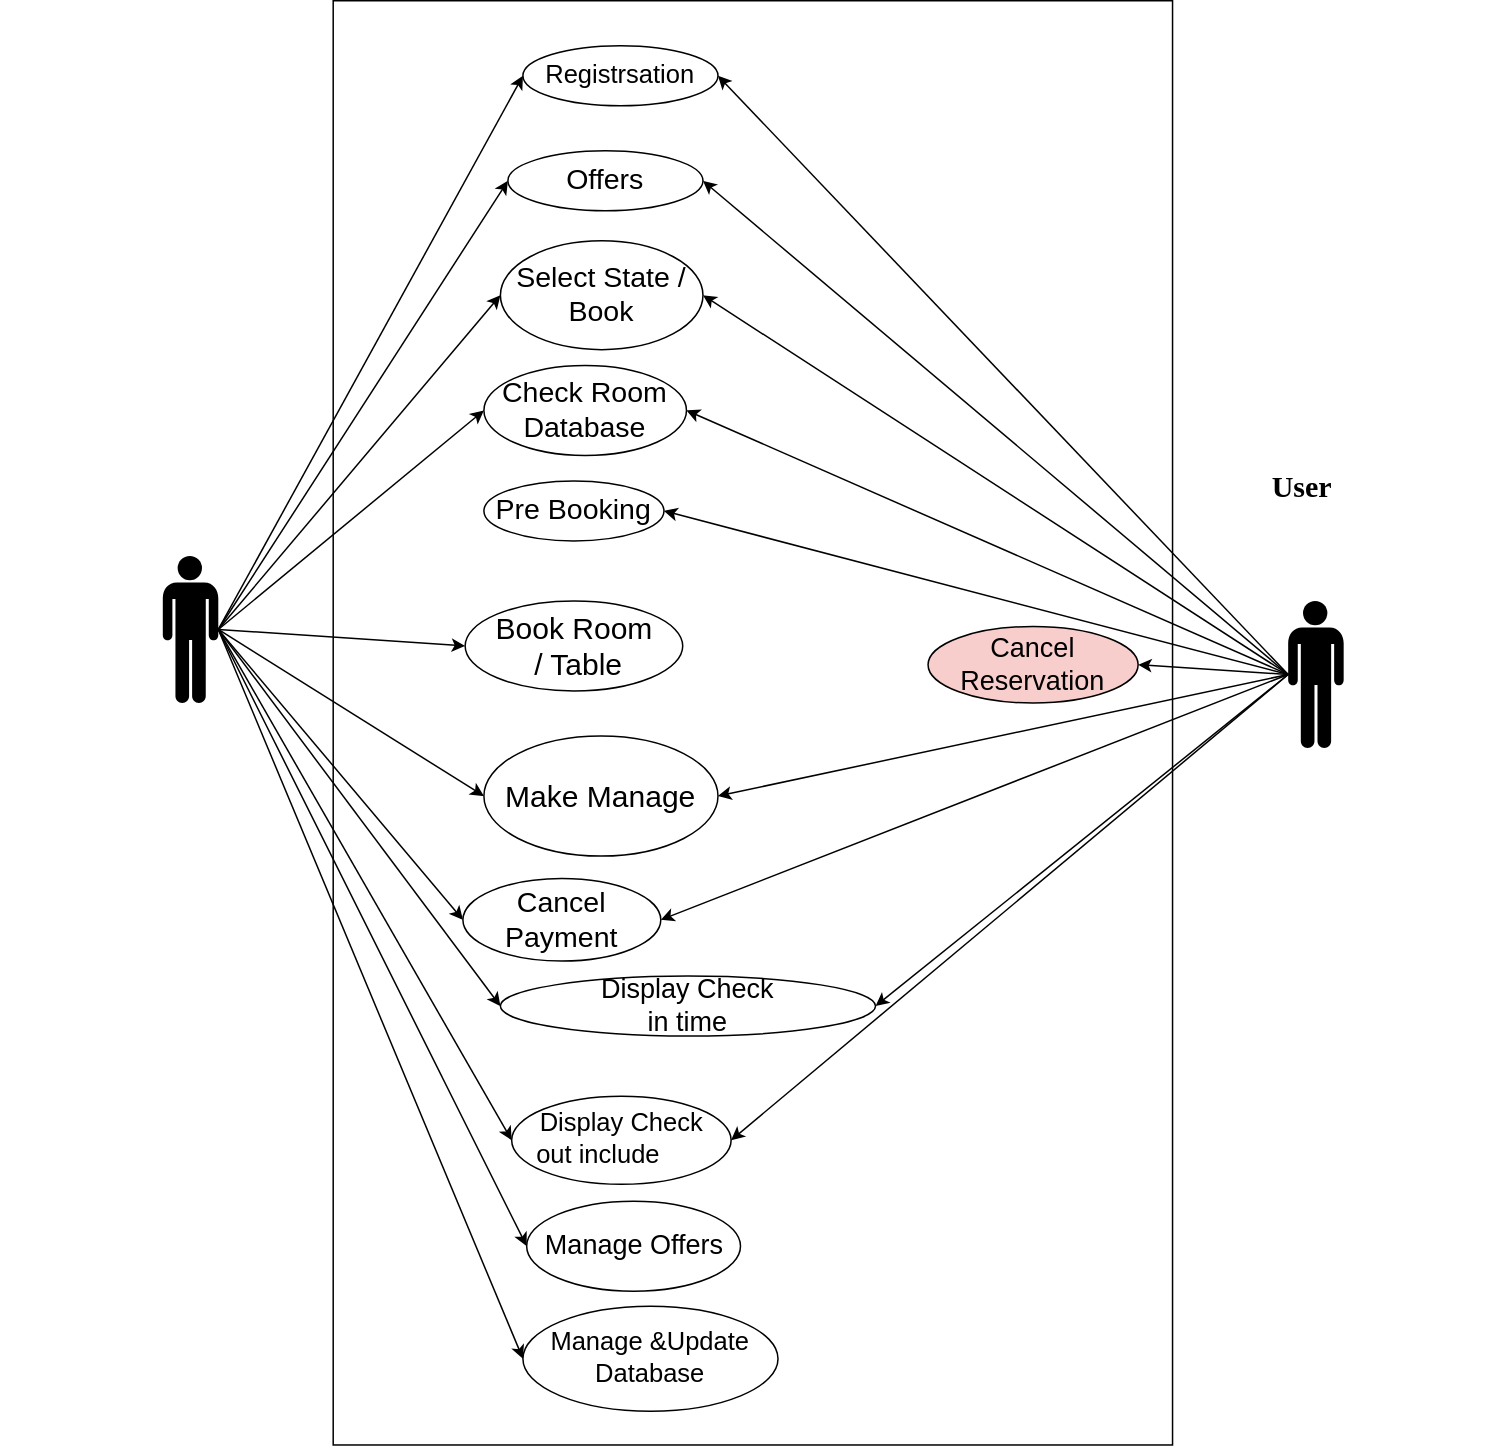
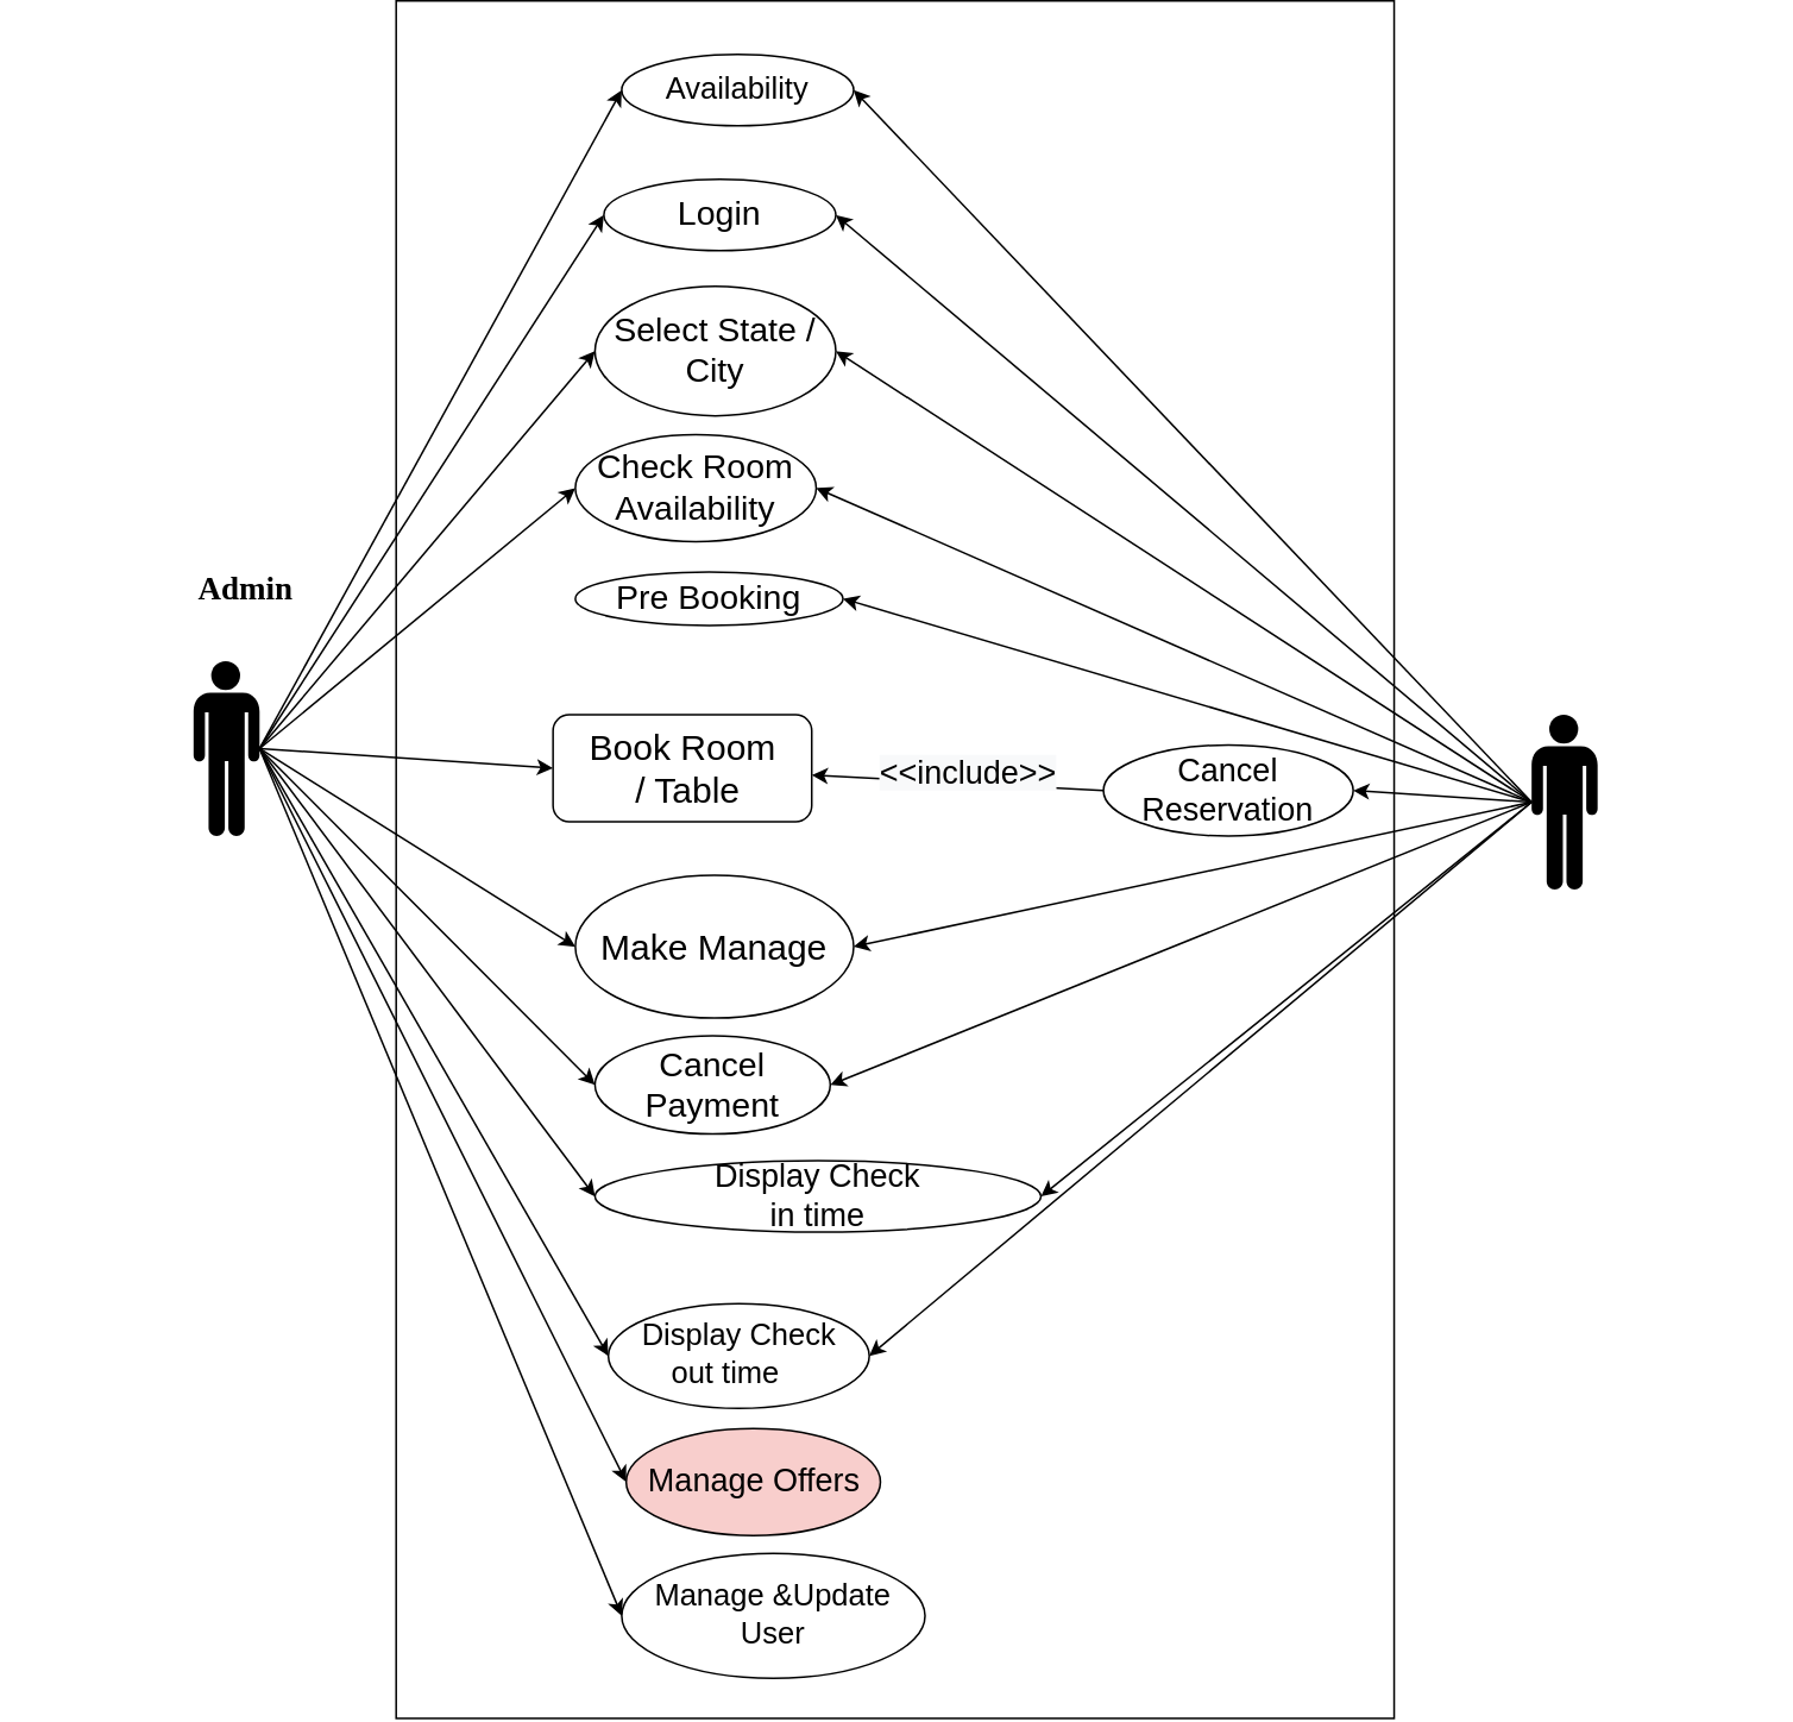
- <mxCell id="3" value="Registrsation" style="ellipse;whiteSpace=wrap;html=1;strokeWidth=1;fontSize=17;" parent="1" vertex="1"><mxGeometry x="348" y="20" width="130" height="40" as="geometry" /></mxCell>
+ <mxCell id="3" value="Availability" style="ellipse;whiteSpace=wrap;html=1;strokeWidth=1;fontSize=17;" parent="1" vertex="1"><mxGeometry x="348" y="20" width="130" height="40" as="geometry" /></mxCell>
- <mxCell id="4" value="Offers" style="ellipse;whiteSpace=wrap;html=1;strokeWidth=1;fontSize=19;" parent="1" vertex="1"><mxGeometry x="338" y="90" width="130" height="40" as="geometry" /></mxCell>
+ <mxCell id="4" value="Login" style="ellipse;whiteSpace=wrap;html=1;strokeWidth=1;fontSize=19;" parent="1" vertex="1"><mxGeometry x="338" y="90" width="130" height="40" as="geometry" /></mxCell>
- <mxCell id="42" value="Select State / Book" style="ellipse;whiteSpace=wrap;html=1;strokeWidth=1;fontSize=19;" parent="1" vertex="1"><mxGeometry x="333" y="150" width="135" height="72.5" as="geometry" /></mxCell>
+ <mxCell id="42" value="Select State / City" style="ellipse;whiteSpace=wrap;html=1;strokeWidth=1;fontSize=19;" parent="1" vertex="1"><mxGeometry x="333" y="150" width="135" height="72.5" as="geometry" /></mxCell>
- <mxCell id="5" value="Check Room Database" style="ellipse;whiteSpace=wrap;html=1;strokeWidth=1;fontSize=19;" parent="1" vertex="1"><mxGeometry x="322" y="233" width="135" height="60" as="geometry" /></mxCell>
+ <mxCell id="5" value="Check Room Availability" style="ellipse;whiteSpace=wrap;html=1;strokeWidth=1;fontSize=19;" parent="1" vertex="1"><mxGeometry x="322" y="233" width="135" height="60" as="geometry" /></mxCell>
- <mxCell id="11" value="User" style="text;html=1;align=center;verticalAlign=middle;resizable=0;points=[];autosize=1;strokeColor=none;fillColor=none;fontStyle=1;fontFamily=Lucida Console;fontSize=20;" parent="1" vertex="1"><mxGeometry x="831.5" y="293" width="70" height="40" as="geometry" /></mxCell>
+ <mxCell id="10" value="Admin" style="text;html=1;align=center;verticalAlign=middle;resizable=0;points=[];autosize=1;strokeColor=none;fillColor=none;fontFamily=Lucida Console;fontStyle=1;fontSize=18;" parent="1" vertex="1"><mxGeometry x="97" y="300" width="80" height="40" as="geometry" /></mxCell>
- <mxCell id="13" value="Pre Booking" style="ellipse;whiteSpace=wrap;html=1;strokeWidth=1;fontSize=19;" parent="1" vertex="1"><mxGeometry x="322" y="310" width="120" height="40" as="geometry" /></mxCell>
+ <mxCell id="13" value="Pre Booking" style="ellipse;whiteSpace=wrap;html=1;strokeWidth=1;fontSize=19;" parent="1" vertex="1"><mxGeometry x="322" y="310" width="150" height="30" as="geometry" /></mxCell>
- <mxCell id="6" value="Book Room&lt;br&gt;&amp;nbsp;/ Table" style="ellipse;whiteSpace=wrap;html=1;strokeWidth=1;fontSize=20;" parent="1" vertex="1"><mxGeometry x="309.5" y="390" width="145" height="60" as="geometry" /></mxCell>
+ <mxCell id="6" value="Book Room&lt;br&gt;&amp;nbsp;/ Table" style="whiteSpace=wrap;html=1;strokeWidth=1;fontSize=20;rounded=1;" parent="1" vertex="1"><mxGeometry x="309.5" y="390" width="145" height="60" as="geometry" /></mxCell>
+ <mxCell id="14" style="edgeStyle=none;rounded=0;orthogonalLoop=1;jettySize=auto;html=1;exitX=0;exitY=0.5;exitDx=0;exitDy=0;" parent="1" source="16" target="6" edge="1"><mxGeometry relative="1" as="geometry" /></mxCell>
+ <mxCell id="15" value="&lt;span style=&quot;font-size: 18px; background-color: rgb(248, 249, 250);&quot;&gt;&amp;lt;&amp;lt;include&amp;gt;&amp;gt;&lt;/span&gt;" style="edgeLabel;html=1;align=center;verticalAlign=middle;resizable=0;points=[];fontSize=18;rotation=0;" parent="14" vertex="1" connectable="0"><mxGeometry x="0.356" y="-1" relative="1" as="geometry"><mxPoint x="34" y="-3" as="offset" /></mxGeometry></mxCell>
- <mxCell id="16" value="Cancel Reservation" style="ellipse;whiteSpace=wrap;html=1;strokeWidth=1;rotation=0;fontSize=18;fillColor=#f8cecc;" parent="1" vertex="1"><mxGeometry x="618" y="407" width="140" height="51" as="geometry" /></mxCell>
+ <mxCell id="16" value="Cancel Reservation" style="ellipse;whiteSpace=wrap;html=1;strokeWidth=1;rotation=0;fontSize=18;" parent="1" vertex="1"><mxGeometry x="618" y="407" width="140" height="51" as="geometry" /></mxCell>
- <mxCell id="41" value="Cancel Payment" style="ellipse;whiteSpace=wrap;html=1;strokeWidth=1;fontSize=19;" parent="1" vertex="1"><mxGeometry x="308" y="575" width="131.88" height="55" as="geometry" /></mxCell>
+ <mxCell id="41" value="Cancel Payment" style="ellipse;whiteSpace=wrap;html=1;strokeWidth=1;fontSize=19;" parent="1" vertex="1"><mxGeometry x="333" y="570" width="131.88" height="55" as="geometry" /></mxCell>
- <mxCell id="9" value="Display Check &lt;br style=&quot;font-size: 17px;&quot;&gt;out include&lt;span style=&quot;white-space: pre; font-size: 17px;&quot;&gt;&#09;&lt;/span&gt;" style="ellipse;whiteSpace=wrap;html=1;strokeWidth=1;fontSize=17;" parent="1" vertex="1"><mxGeometry x="340.5" y="720" width="146.25" height="58.75" as="geometry" /></mxCell>
+ <mxCell id="9" value="Display Check &lt;br style=&quot;font-size: 17px;&quot;&gt;out time&lt;span style=&quot;white-space: pre; font-size: 17px;&quot;&gt;&#09;&lt;/span&gt;" style="ellipse;whiteSpace=wrap;html=1;strokeWidth=1;fontSize=17;" parent="1" vertex="1"><mxGeometry x="340.5" y="720" width="146.25" height="58.75" as="geometry" /></mxCell>
- <mxCell id="40" value="Manage Offers" style="ellipse;whiteSpace=wrap;html=1;strokeWidth=1;fontSize=18;" parent="1" vertex="1"><mxGeometry x="350.5" y="790" width="142.5" height="60" as="geometry" /></mxCell>
+ <mxCell id="40" value="Manage Offers" style="ellipse;whiteSpace=wrap;html=1;strokeWidth=1;fontSize=18;fillColor=#f8cecc;" parent="1" vertex="1"><mxGeometry x="350.5" y="790" width="142.5" height="60" as="geometry" /></mxCell>
- <mxCell id="12" value="Manage &amp;amp;Update Database" style="ellipse;whiteSpace=wrap;html=1;strokeWidth=1;fontSize=17;" parent="1" vertex="1"><mxGeometry x="348" y="860" width="170" height="70" as="geometry" /></mxCell>
+ <mxCell id="12" value="Manage &amp;amp;Update User" style="ellipse;whiteSpace=wrap;html=1;strokeWidth=1;fontSize=17;" parent="1" vertex="1"><mxGeometry x="348" y="860" width="170" height="70" as="geometry" /></mxCell>
